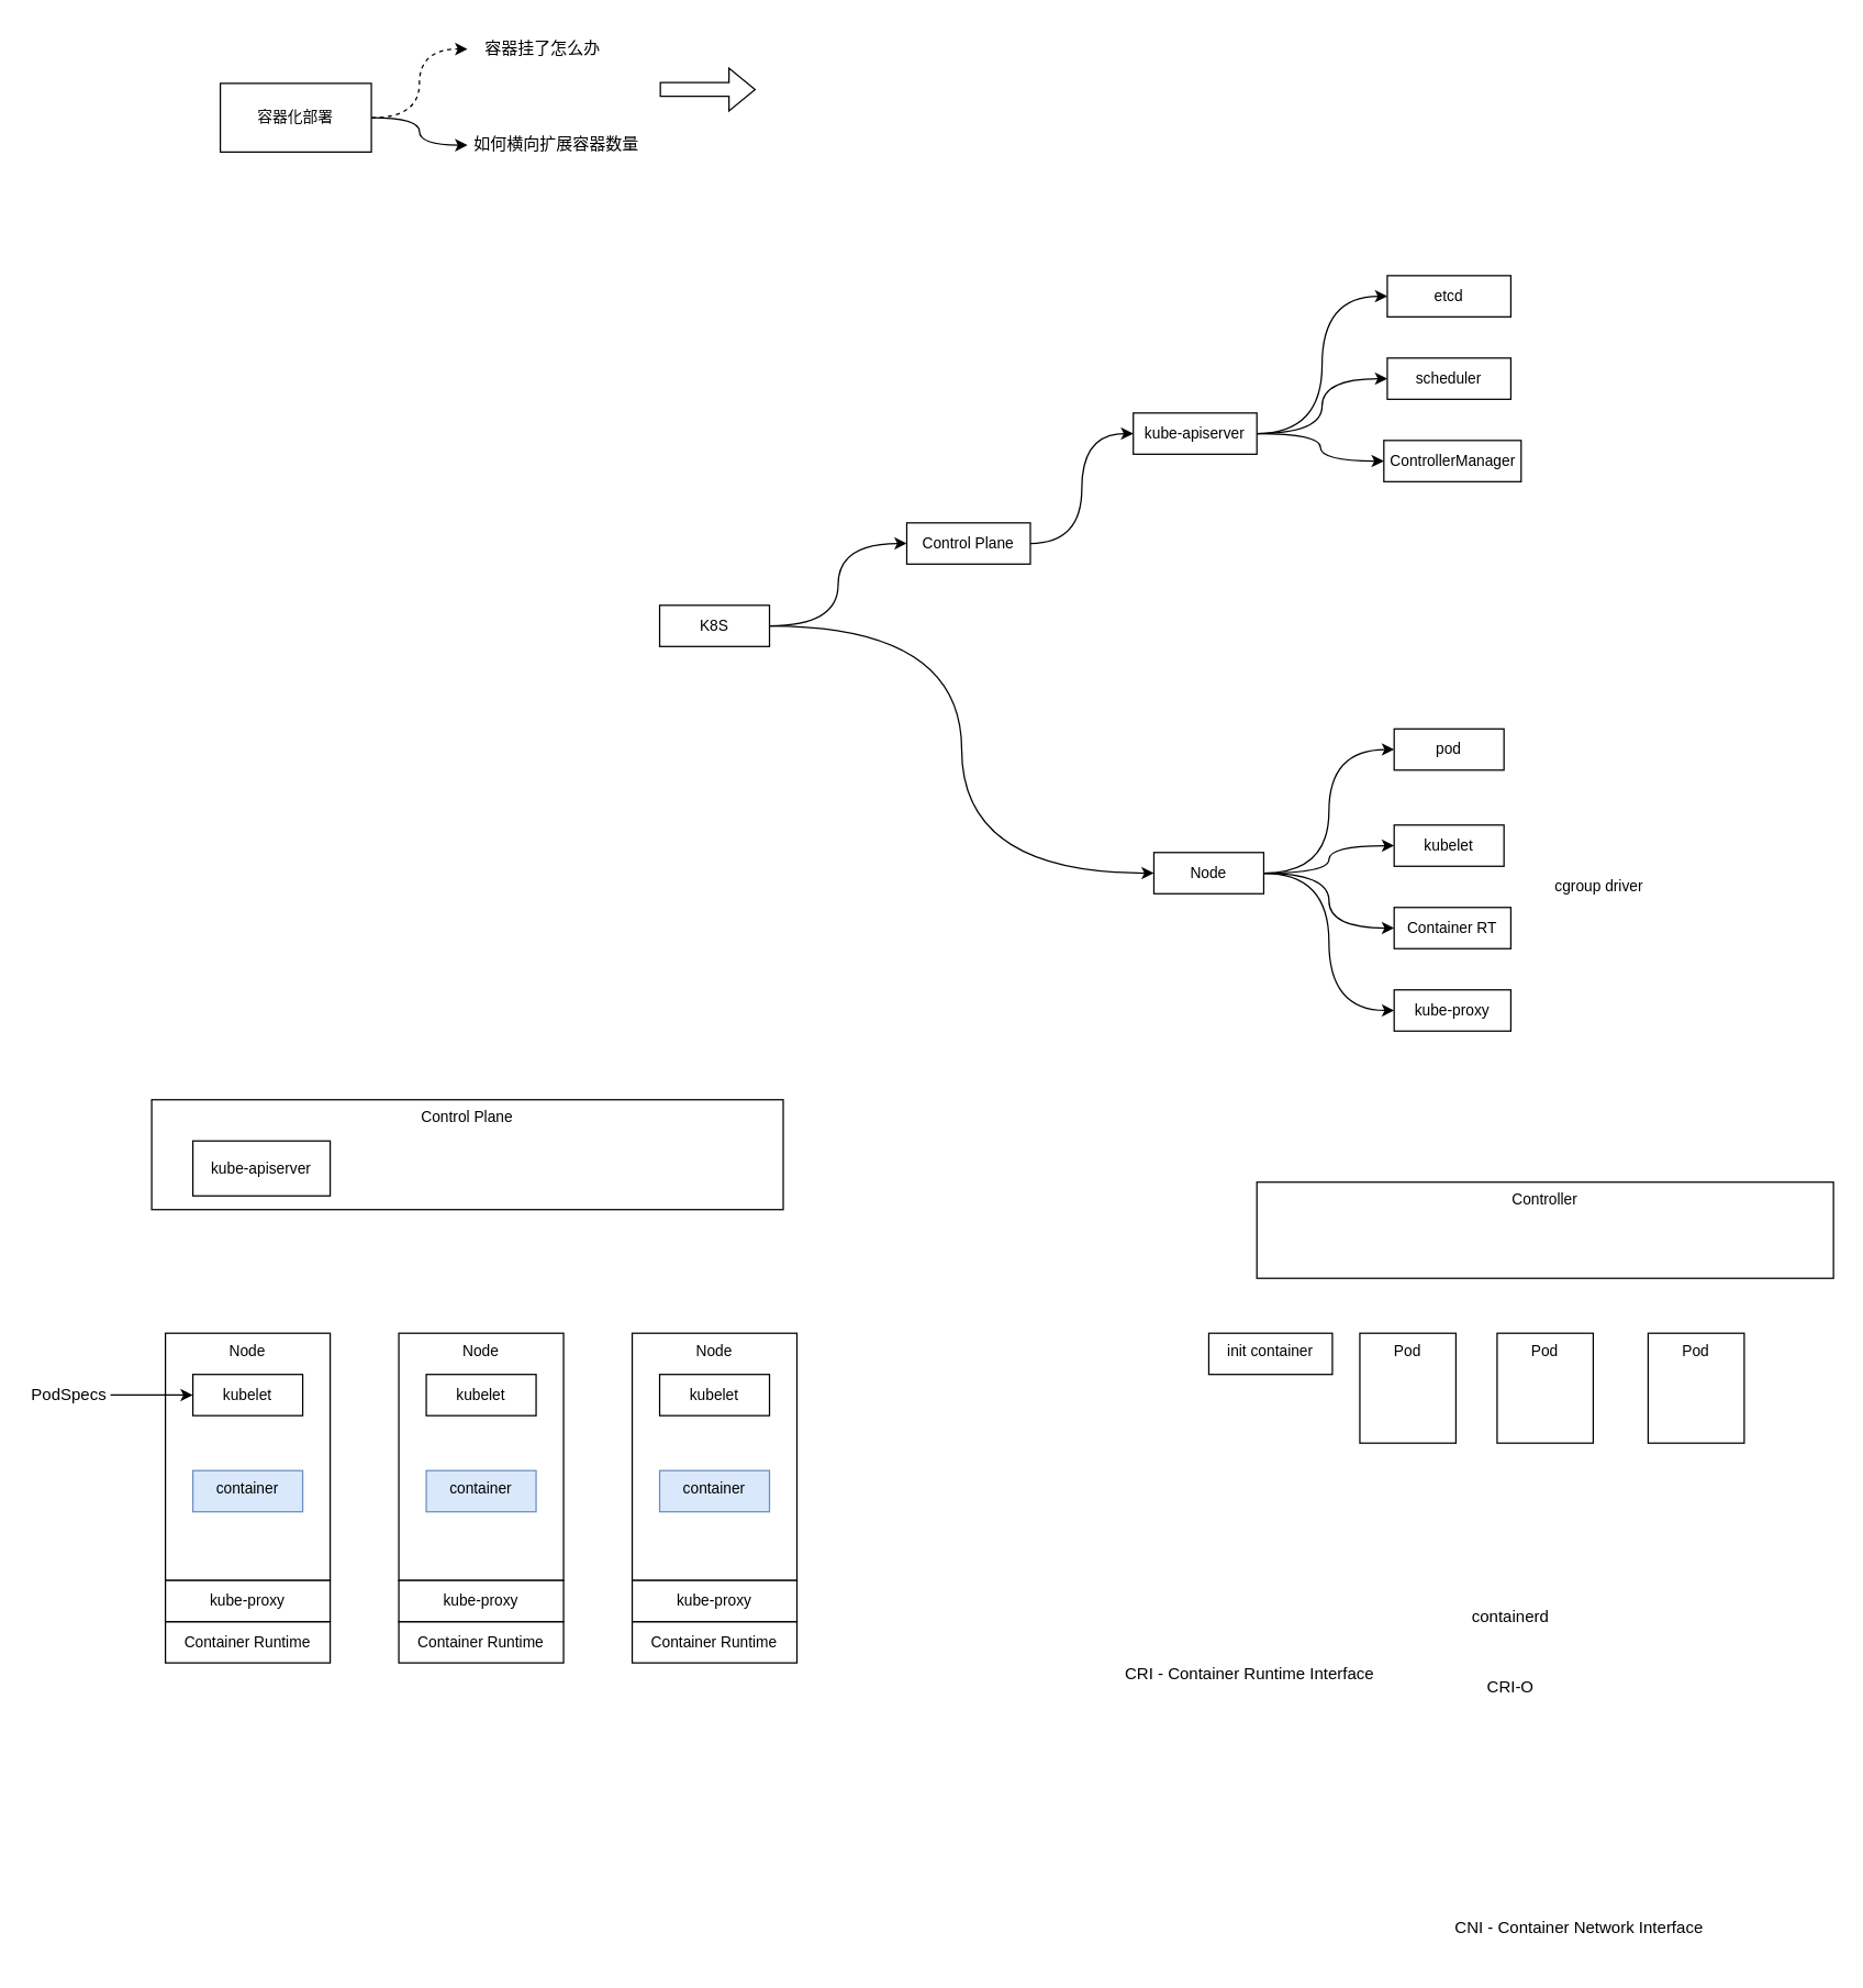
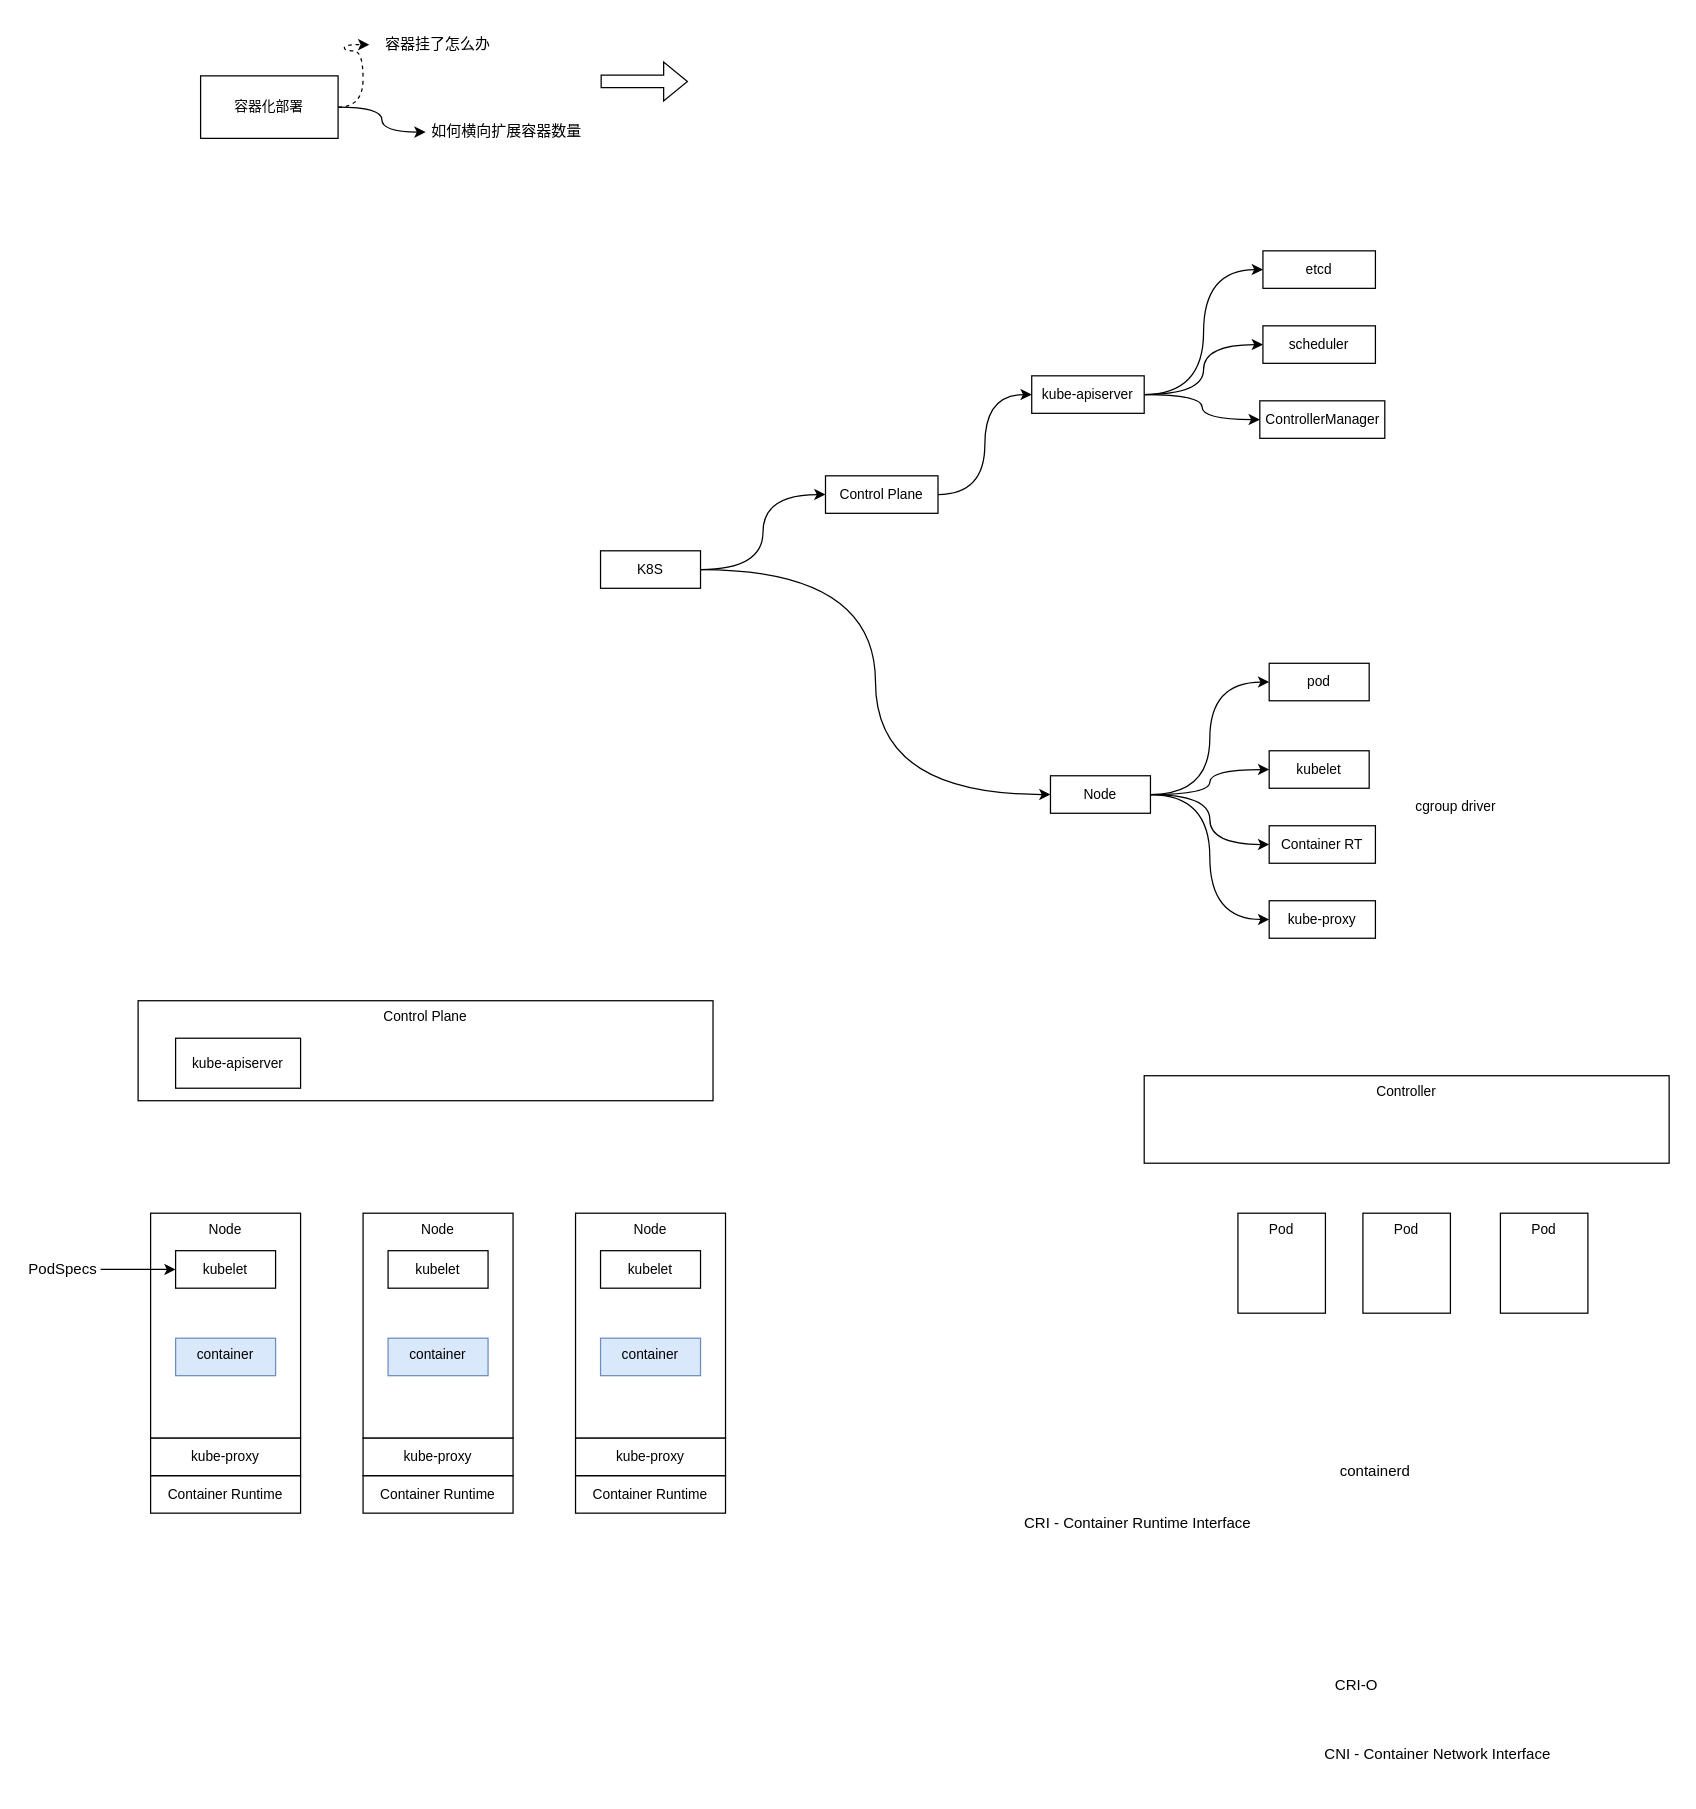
- <mxCell id="50" value="容器挂了怎么办" style="text;html=1;strokeColor=none;fillColor=none;align=center;verticalAlign=middle;whiteSpace=wrap;rounded=0;" parent="1" vertex="1"><mxGeometry x="340" y="20" width="110" height="30" as="geometry" /></mxCell>
+ <mxCell id="50" value="容器挂了怎么办" style="text;html=1;strokeColor=none;fillColor=none;align=center;verticalAlign=middle;whiteSpace=wrap;rounded=0;" parent="1" vertex="1"><mxGeometry x="295" y="20" width="110" height="30" as="geometry" /></mxCell>
- <mxCell id="22" value="init container" style="rounded=0;whiteSpace=wrap;html=1;verticalAlign=top;fontSize=11;" parent="1" vertex="1"><mxGeometry x="880" y="970" width="90" height="30" as="geometry" /></mxCell>
- <mxCell id="28" value="CRI-O" style="text;html=1;strokeColor=none;fillColor=none;align=center;verticalAlign=middle;whiteSpace=wrap;rounded=0;" parent="1" vertex="1"><mxGeometry x="1060" y="1210" width="80" height="35.5" as="geometry" /></mxCell>
+ <mxCell id="28" value="CRI-O" style="text;html=1;strokeColor=none;fillColor=none;align=center;verticalAlign=middle;whiteSpace=wrap;rounded=0;" parent="1" vertex="1"><mxGeometry x="1045" y="1330" width="80" height="35.5" as="geometry" /></mxCell>
